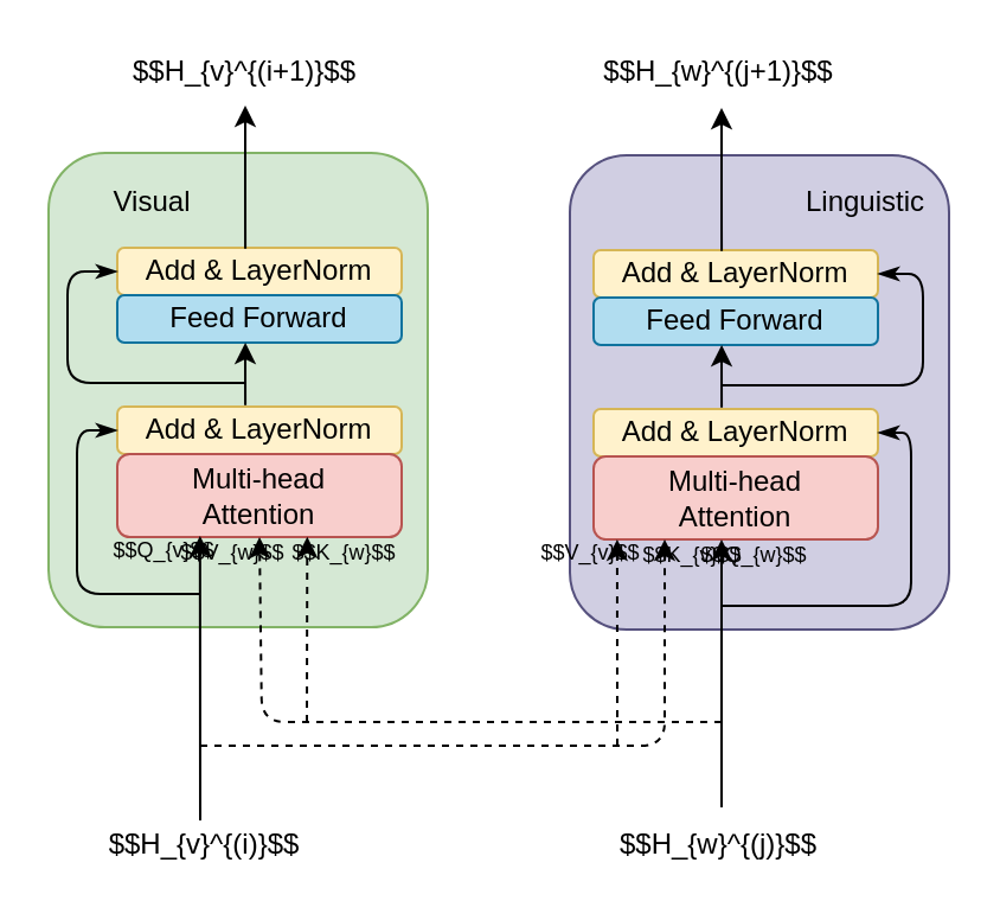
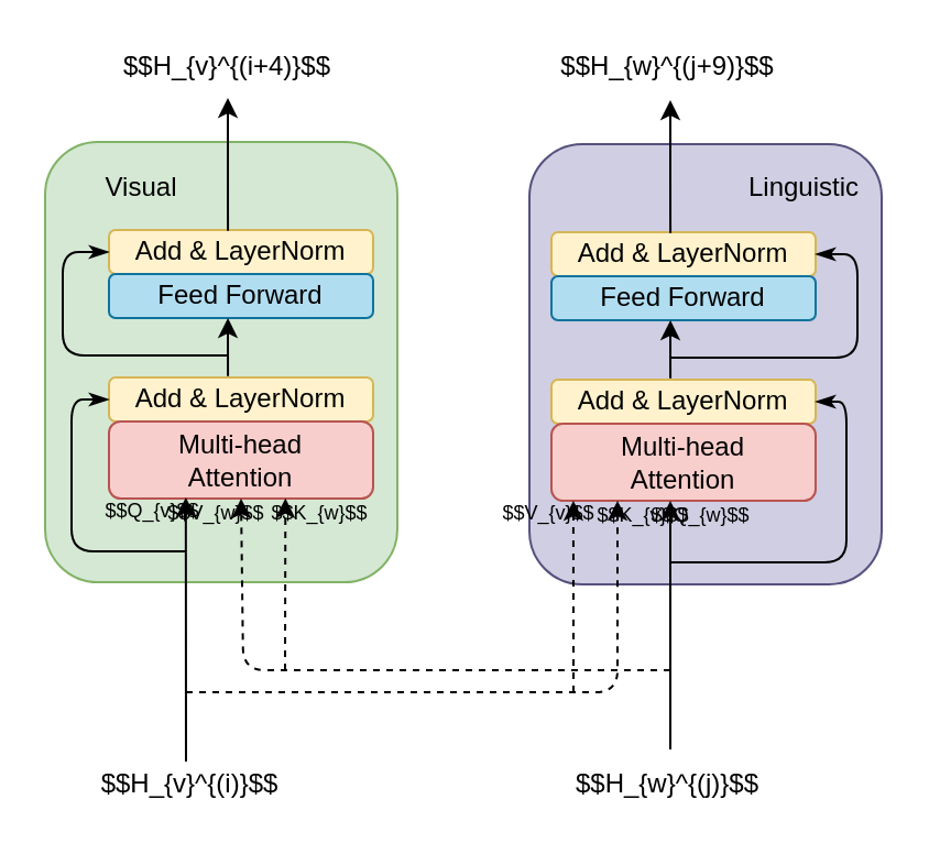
- <mxCell id="32" value="$$H_{v}^{(i+1)}$$" style="text;html=1;strokeColor=none;fillColor=none;align=center;verticalAlign=middle;whiteSpace=wrap;rounded=0;" parent="1" vertex="1"><mxGeometry x="83" y="20" width="40" height="20" as="geometry" /></mxCell>
+ <mxCell id="32" value="$$H_{v}^{(i+4)}$$" style="text;html=1;strokeColor=none;fillColor=none;align=center;verticalAlign=middle;whiteSpace=wrap;rounded=0;" parent="1" vertex="1"><mxGeometry x="83" y="20" width="40" height="20" as="geometry" /></mxCell>
- <mxCell id="33" value="$$H_{w}^{(j+1)}$$" style="text;html=1;strokeColor=none;fillColor=none;align=center;verticalAlign=middle;whiteSpace=wrap;rounded=0;" parent="1" vertex="1"><mxGeometry x="283" y="20" width="40" height="20" as="geometry" /></mxCell>
+ <mxCell id="33" value="$$H_{w}^{(j+9)}$$" style="text;html=1;strokeColor=none;fillColor=none;align=center;verticalAlign=middle;whiteSpace=wrap;rounded=0;" parent="1" vertex="1"><mxGeometry x="283" y="20" width="40" height="20" as="geometry" /></mxCell>
